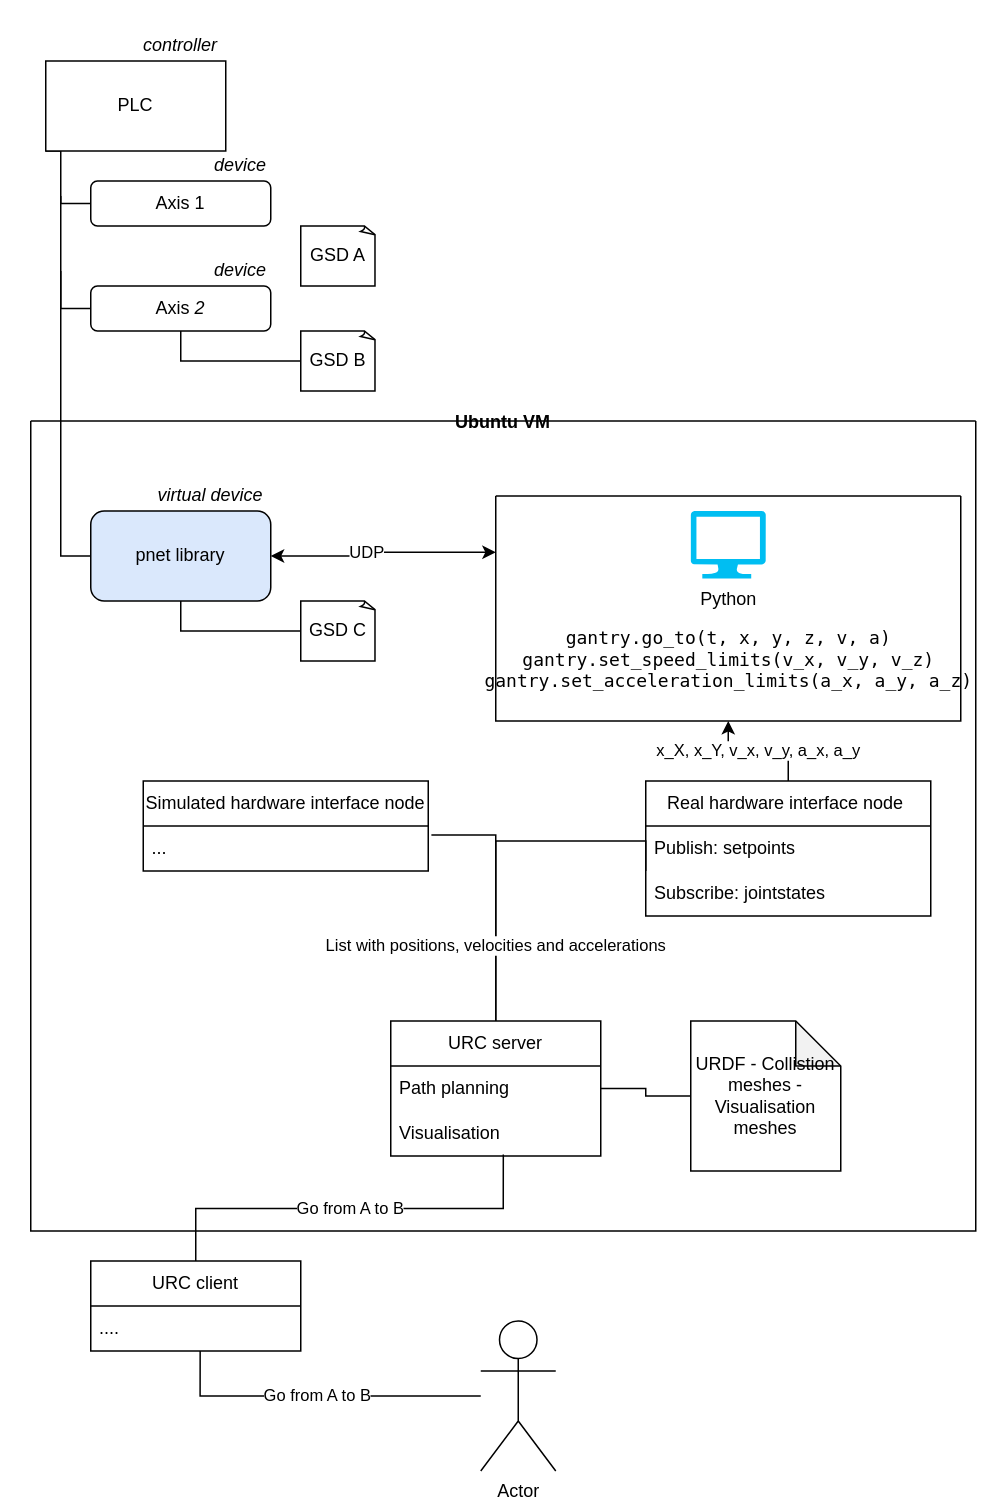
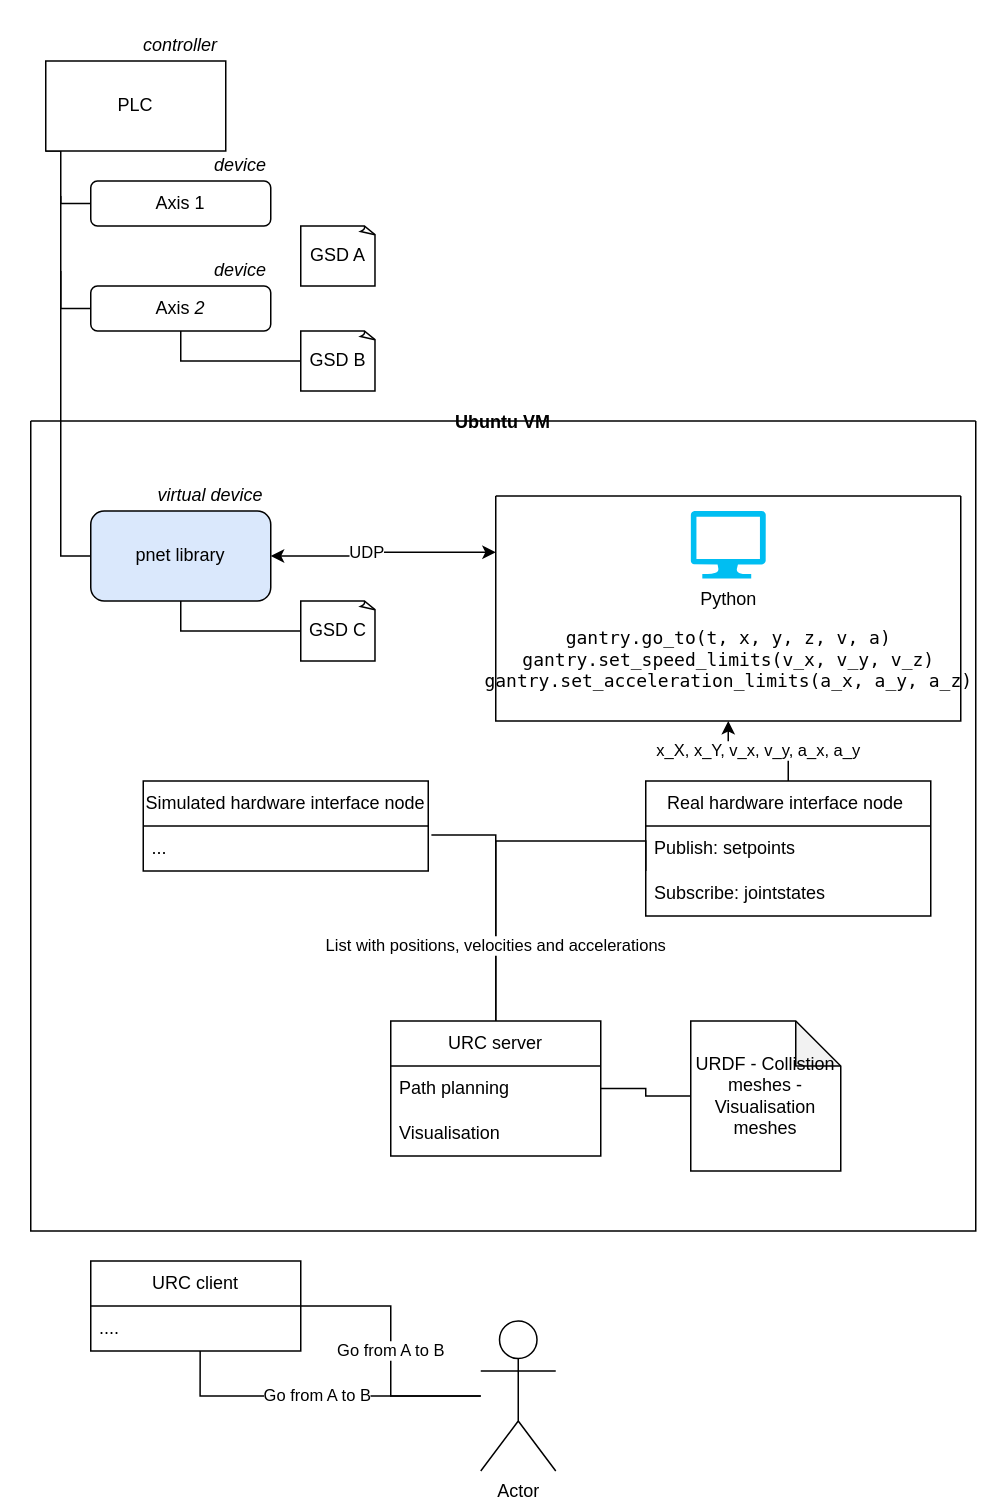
- <mxCell id="36" value="Go from A to B" style="edgeStyle=orthogonalEdgeStyle;rounded=0;orthogonalLoop=1;jettySize=auto;html=1;entryX=0.536;entryY=0.967;entryDx=0;entryDy=0;entryPerimeter=0;startArrow=none;startFill=0;endArrow=none;endFill=0;" edge="1" parent="1" source="37" target="34"><mxGeometry relative="1" as="geometry" /></mxCell>
+ <mxCell id="36" value="Go from A to B" style="edgeStyle=orthogonalEdgeStyle;rounded=0;orthogonalLoop=1;jettySize=auto;html=1;startArrow=none;startFill=0;endArrow=none;endFill=0;" edge="1" parent="1" source="37" target="40"><mxGeometry relative="1" as="geometry" /></mxCell>
